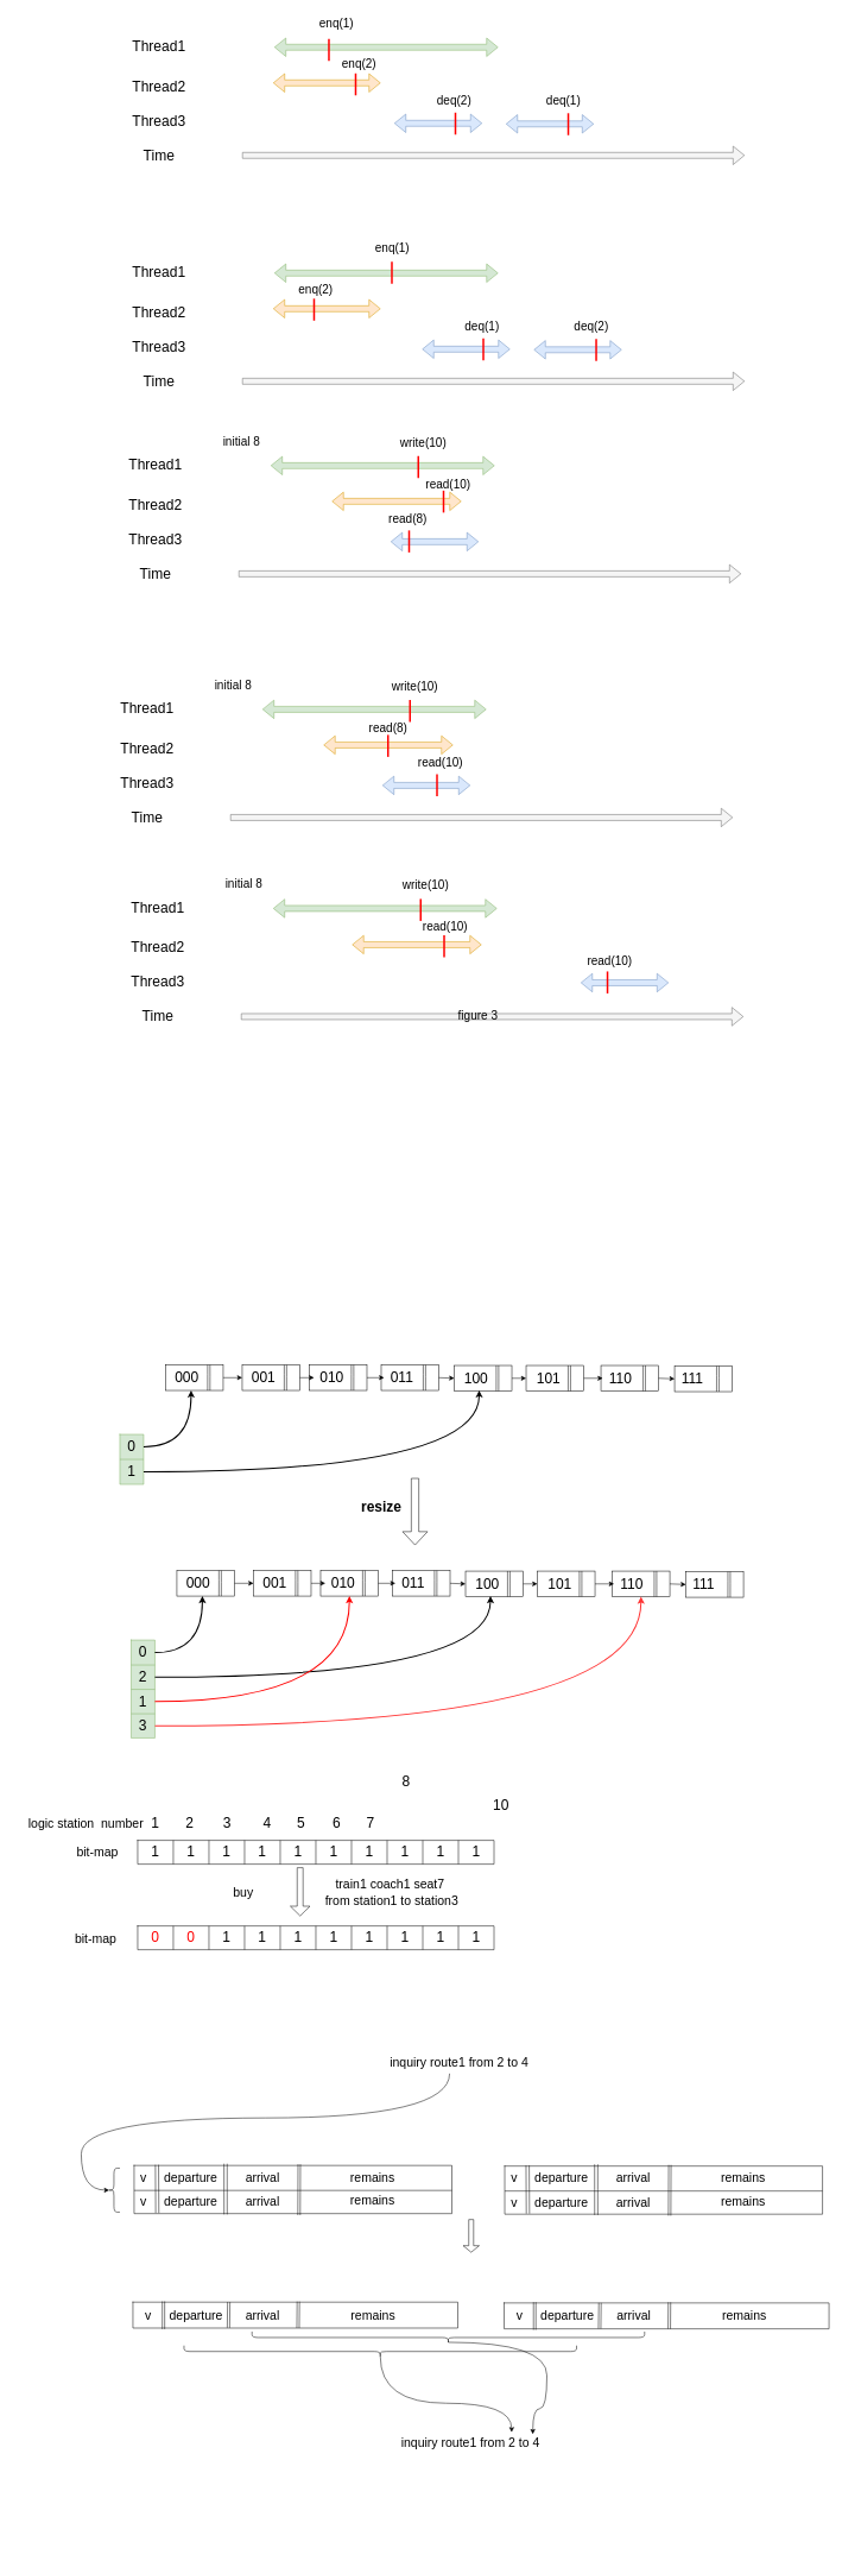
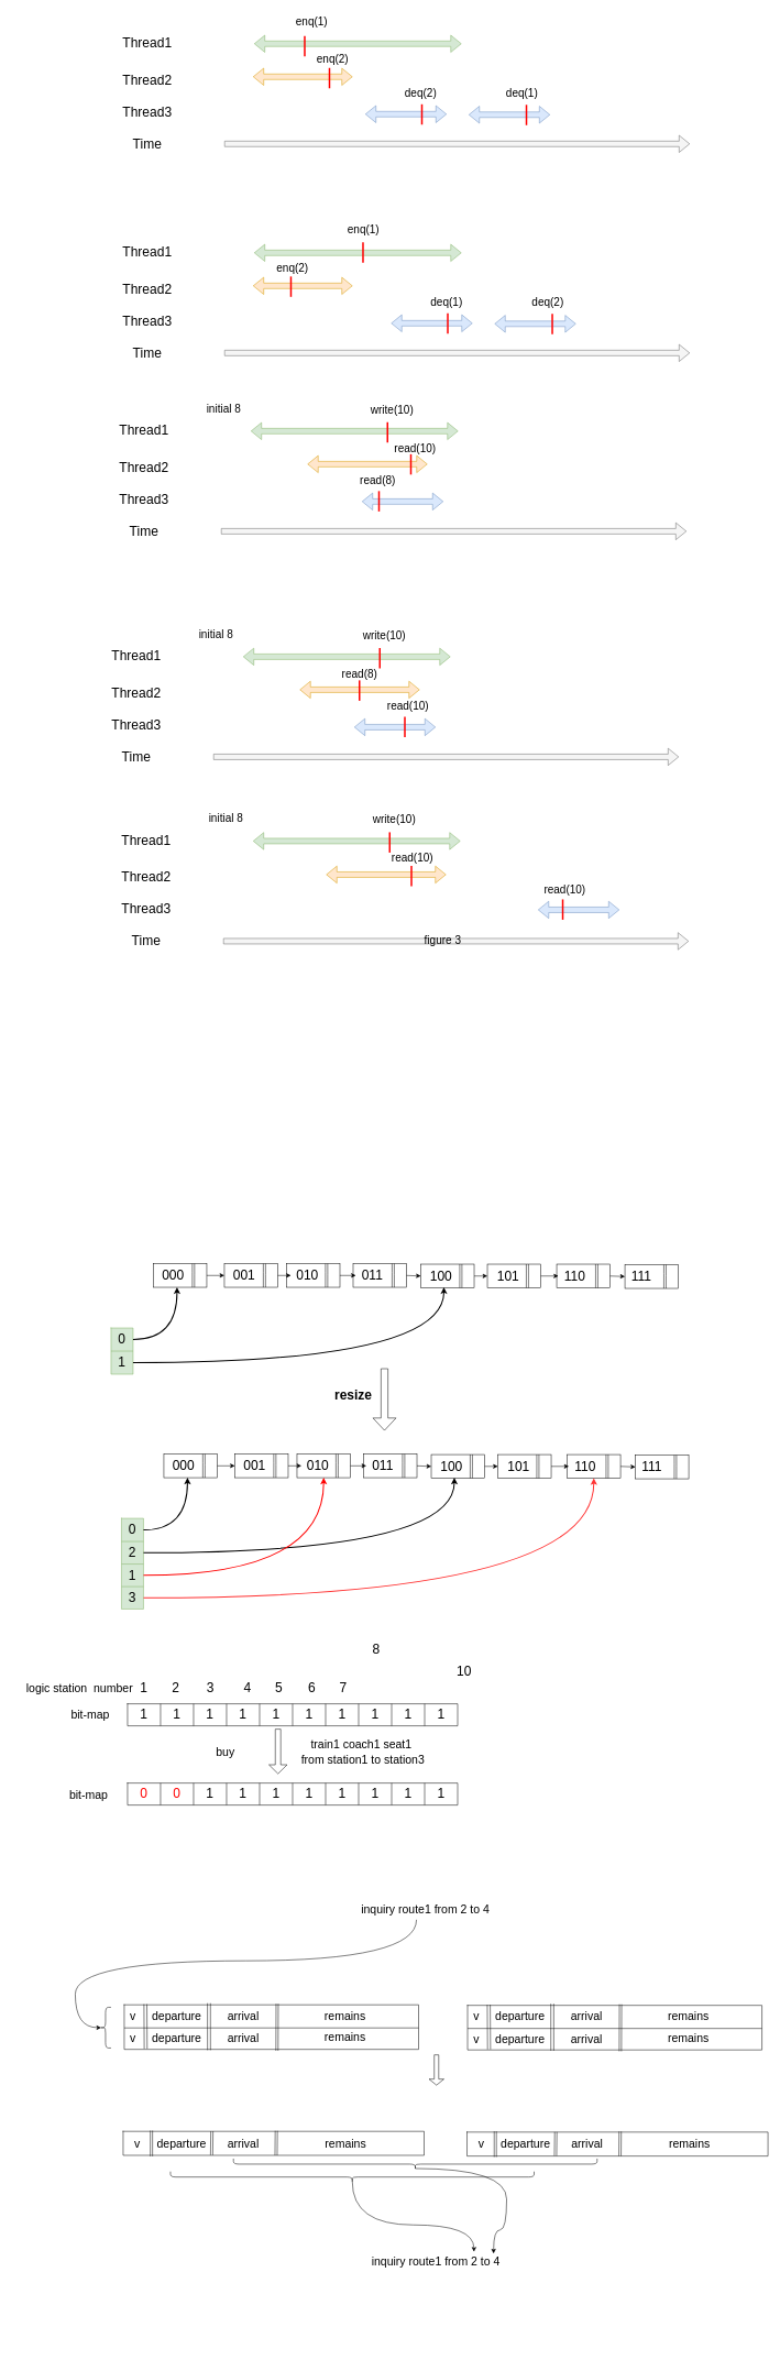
- <mxCell id="194" value="&lt;font style=&quot;font-size: 21px&quot;&gt;train1&amp;nbsp;coach1&amp;nbsp;seat7&amp;nbsp;&lt;br&gt;from station1 to station3&lt;br&gt;&lt;/font&gt;" style="text;html=1;strokeColor=none;fillColor=none;align=center;verticalAlign=middle;whiteSpace=wrap;rounded=0;fontSize=24;" vertex="1" parent="1"><mxGeometry x="493" y="3140" width="332" height="85" as="geometry" /></mxCell>
+ <mxCell id="194" value="&lt;font style=&quot;font-size: 21px&quot;&gt;train1&amp;nbsp;coach1&amp;nbsp;seat1&amp;nbsp;&lt;br&gt;from station1 to station3&lt;br&gt;&lt;/font&gt;" style="text;html=1;strokeColor=none;fillColor=none;align=center;verticalAlign=middle;whiteSpace=wrap;rounded=0;fontSize=24;" vertex="1" parent="1"><mxGeometry x="493" y="3140" width="332" height="85" as="geometry" /></mxCell>
